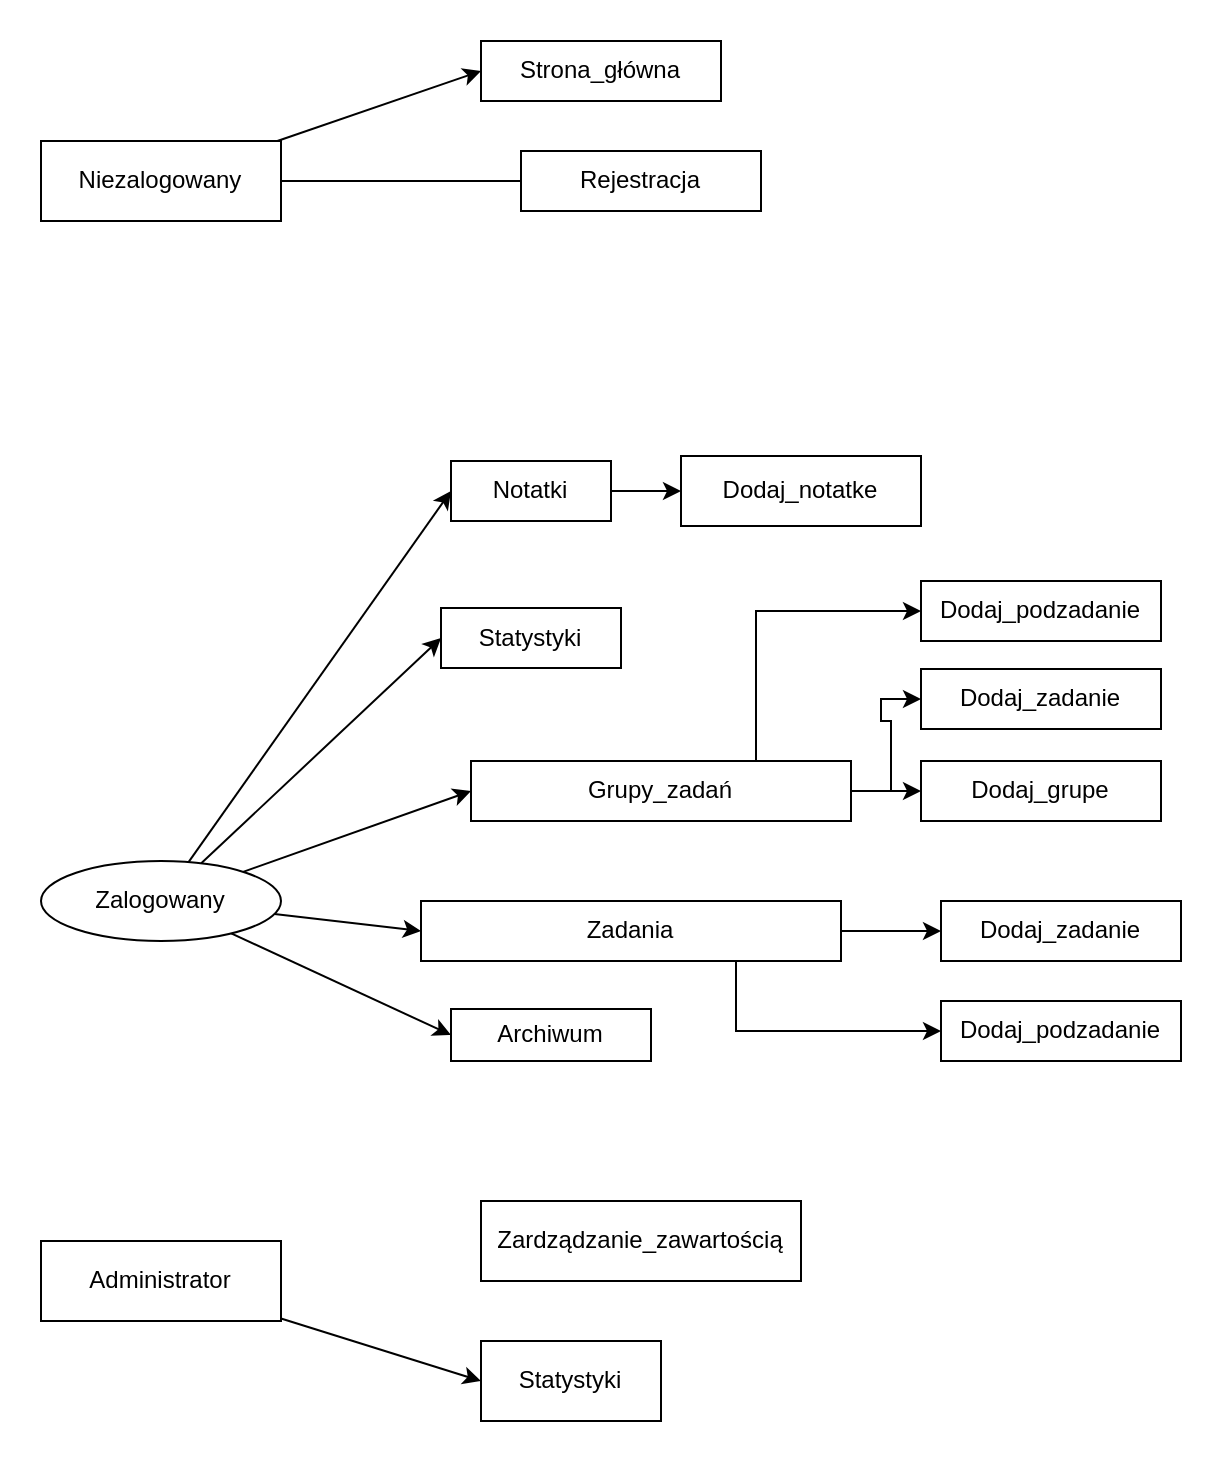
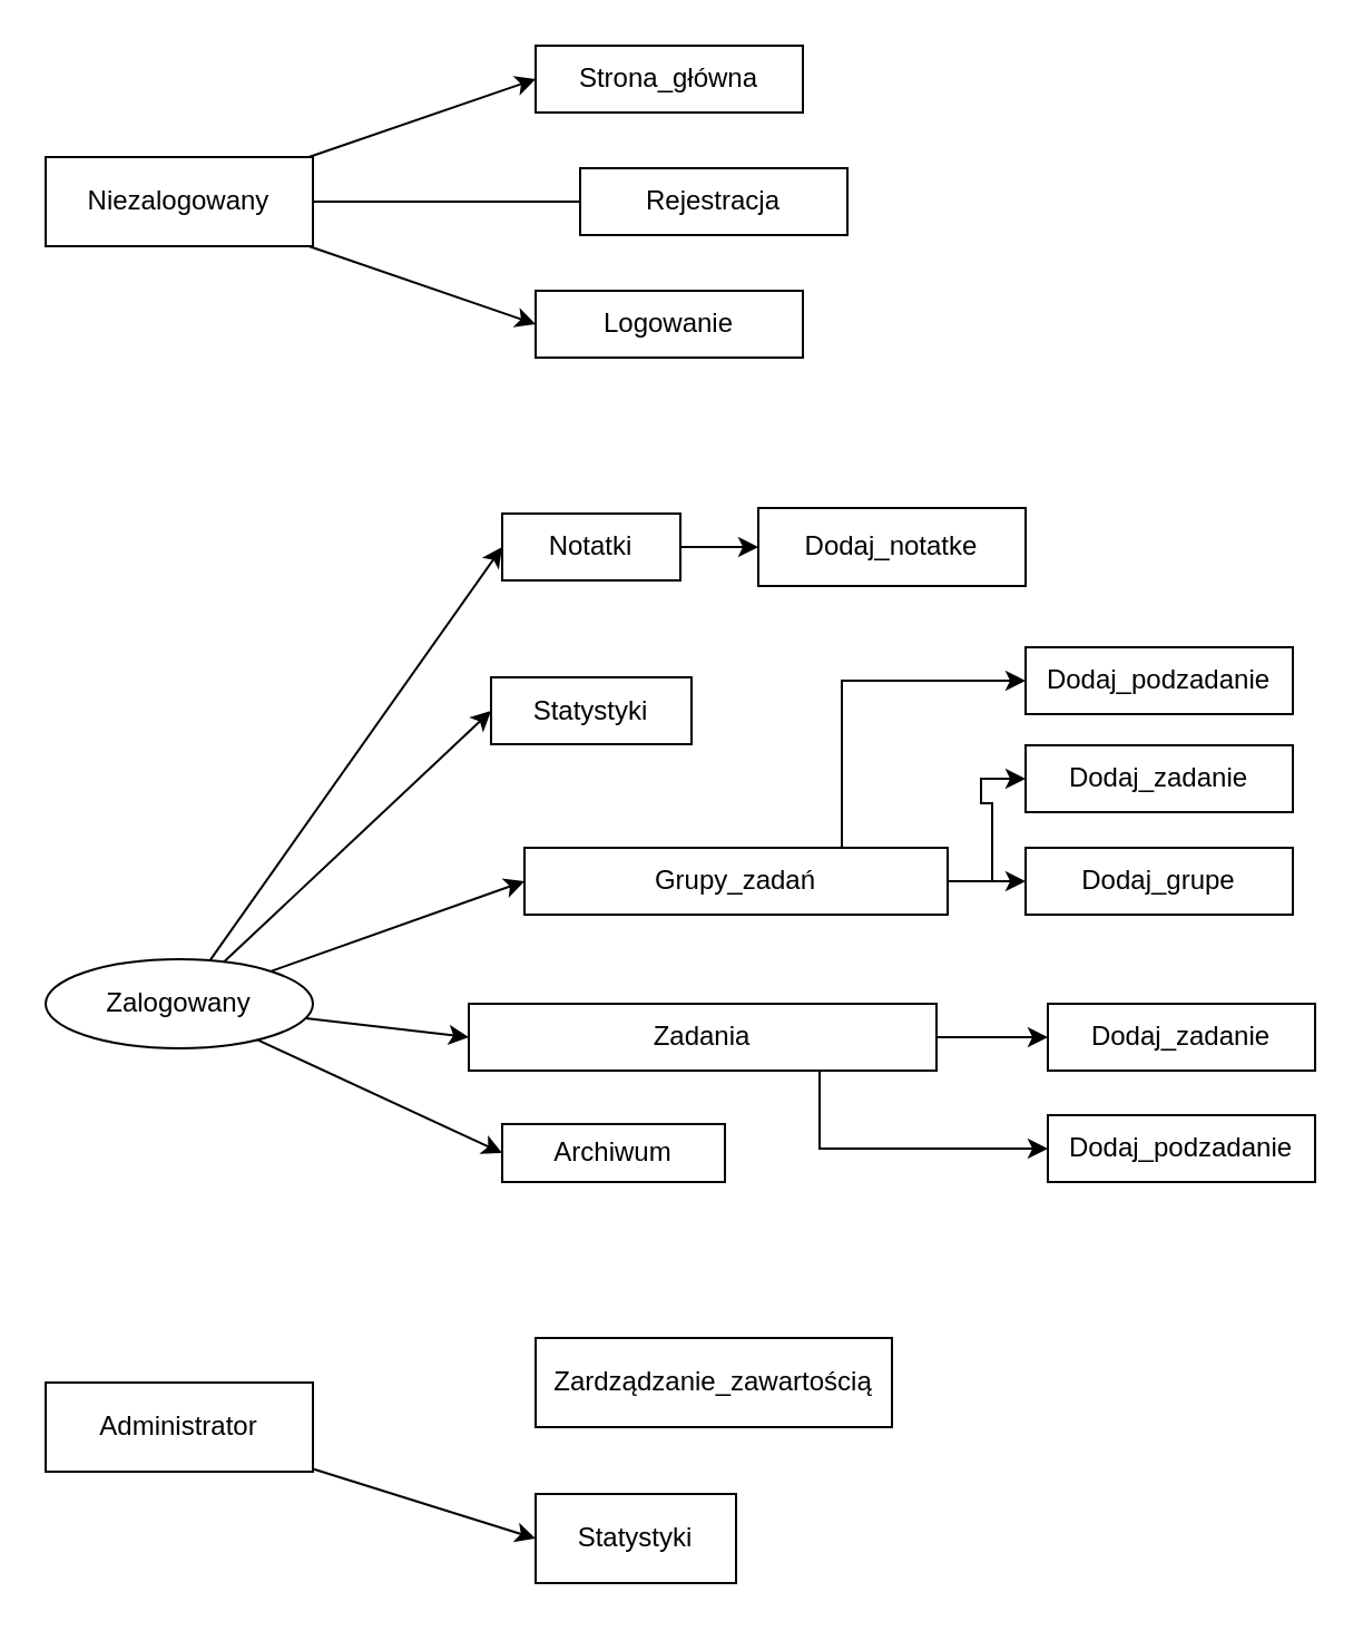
+ <mxCell id="24" style="rounded=0;orthogonalLoop=1;jettySize=auto;html=1;entryX=0;entryY=0.5;entryDx=0;entryDy=0;labelBackgroundColor=none;fontColor=default;" edge="1" parent="1" source="25" target="28"><mxGeometry relative="1" as="geometry"><mxPoint x="190" y="160" as="targetPoint" /></mxGeometry></mxCell>
+ <mxCell id="28" value="Logowanie" style="rounded=0;whiteSpace=wrap;html=1;labelBackgroundColor=none;" vertex="1" parent="1"><mxGeometry x="240" y="130" width="120" height="30" as="geometry" /></mxCell>
